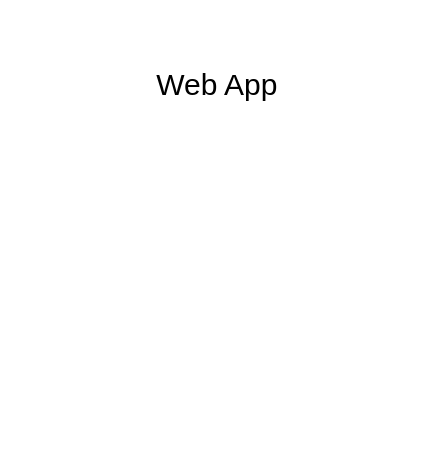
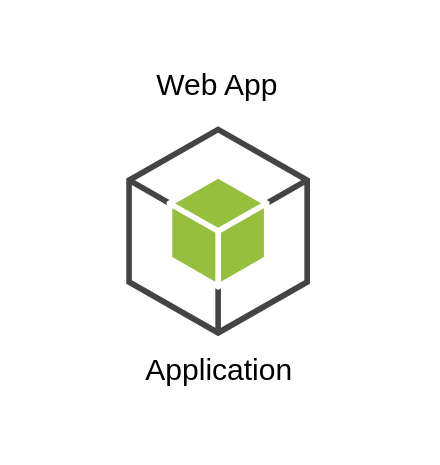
+ <mxCell style="shape=mxgraph.aws3.android;fillColor=#96BF3D;verticalLabelPosition=bottom;verticalAlign=top;align=center;aspect=fixed;foo;outlineConnect=0;dashed=0;html=1;gradientColor=none;" id="3" parent="2" value="Application" vertex="1"><mxGeometry width="73.5" height="84" as="geometry" x="30" y="30" /></mxCell>
